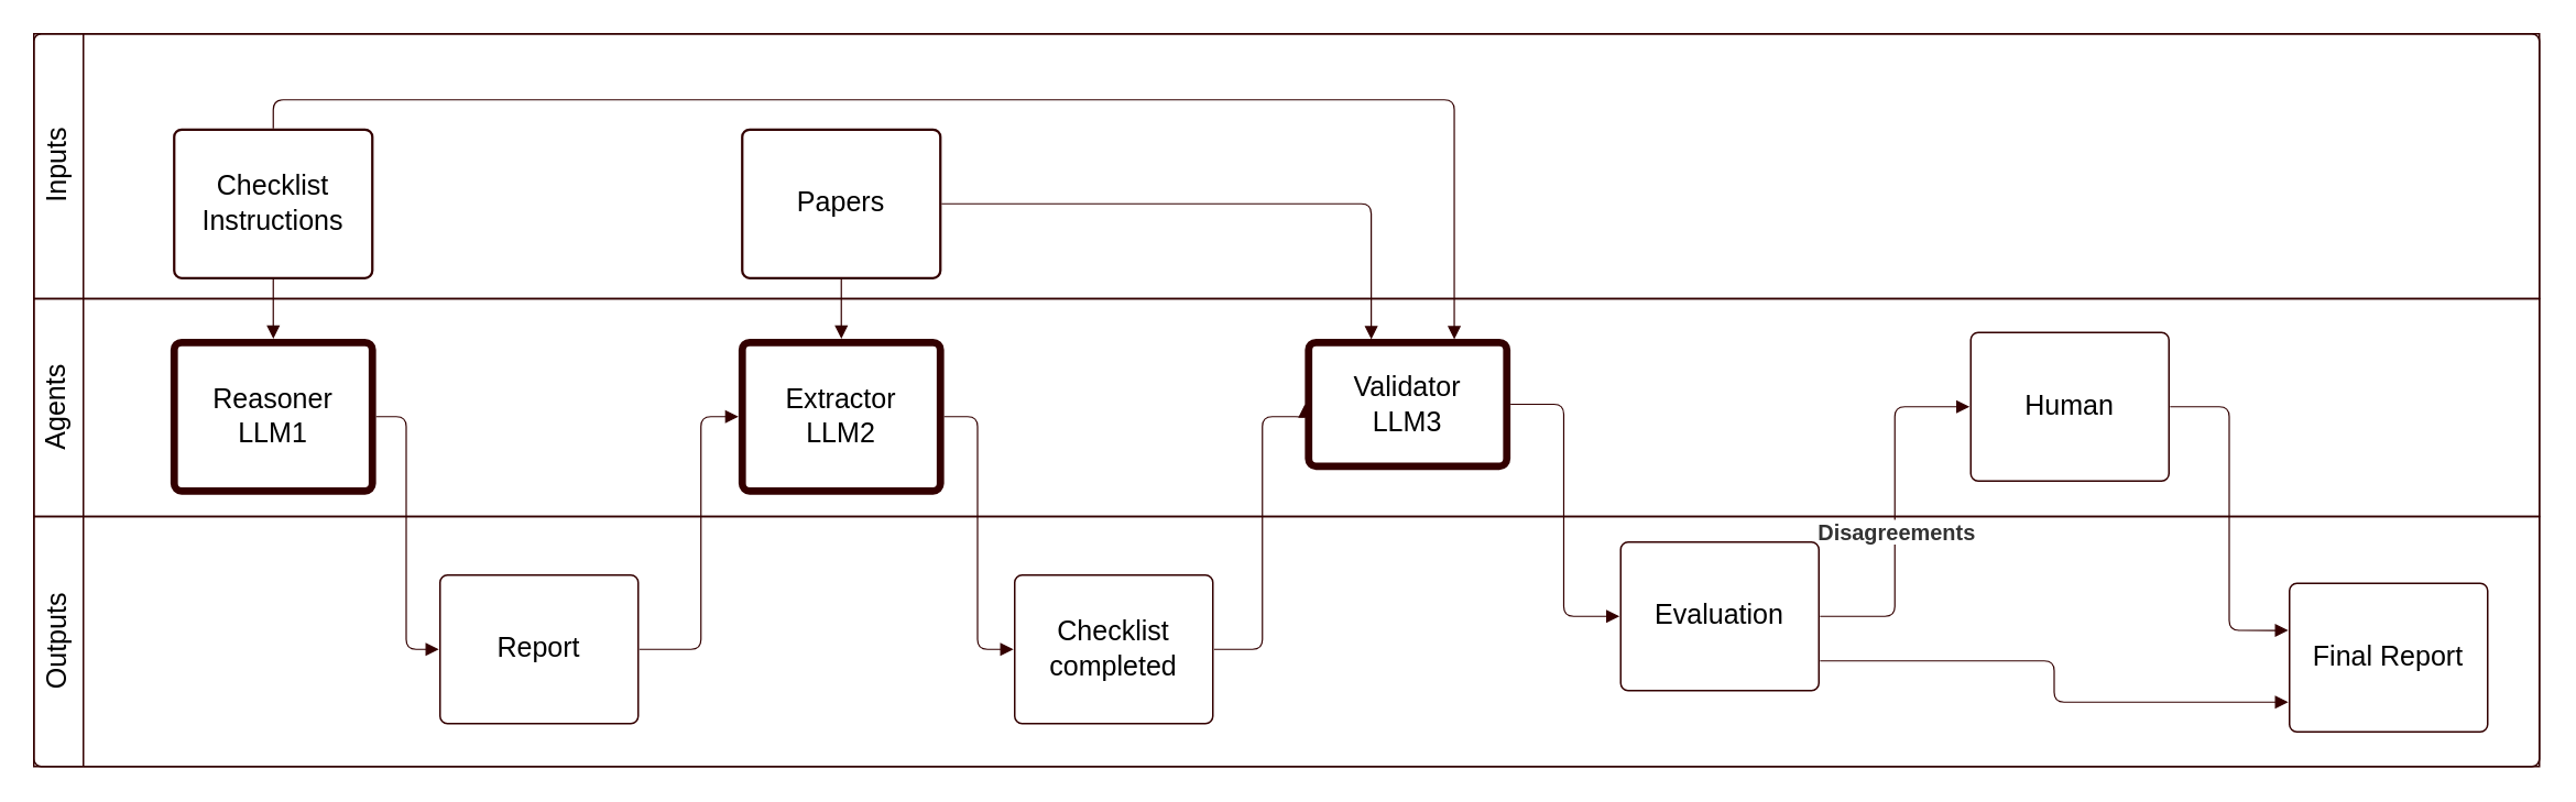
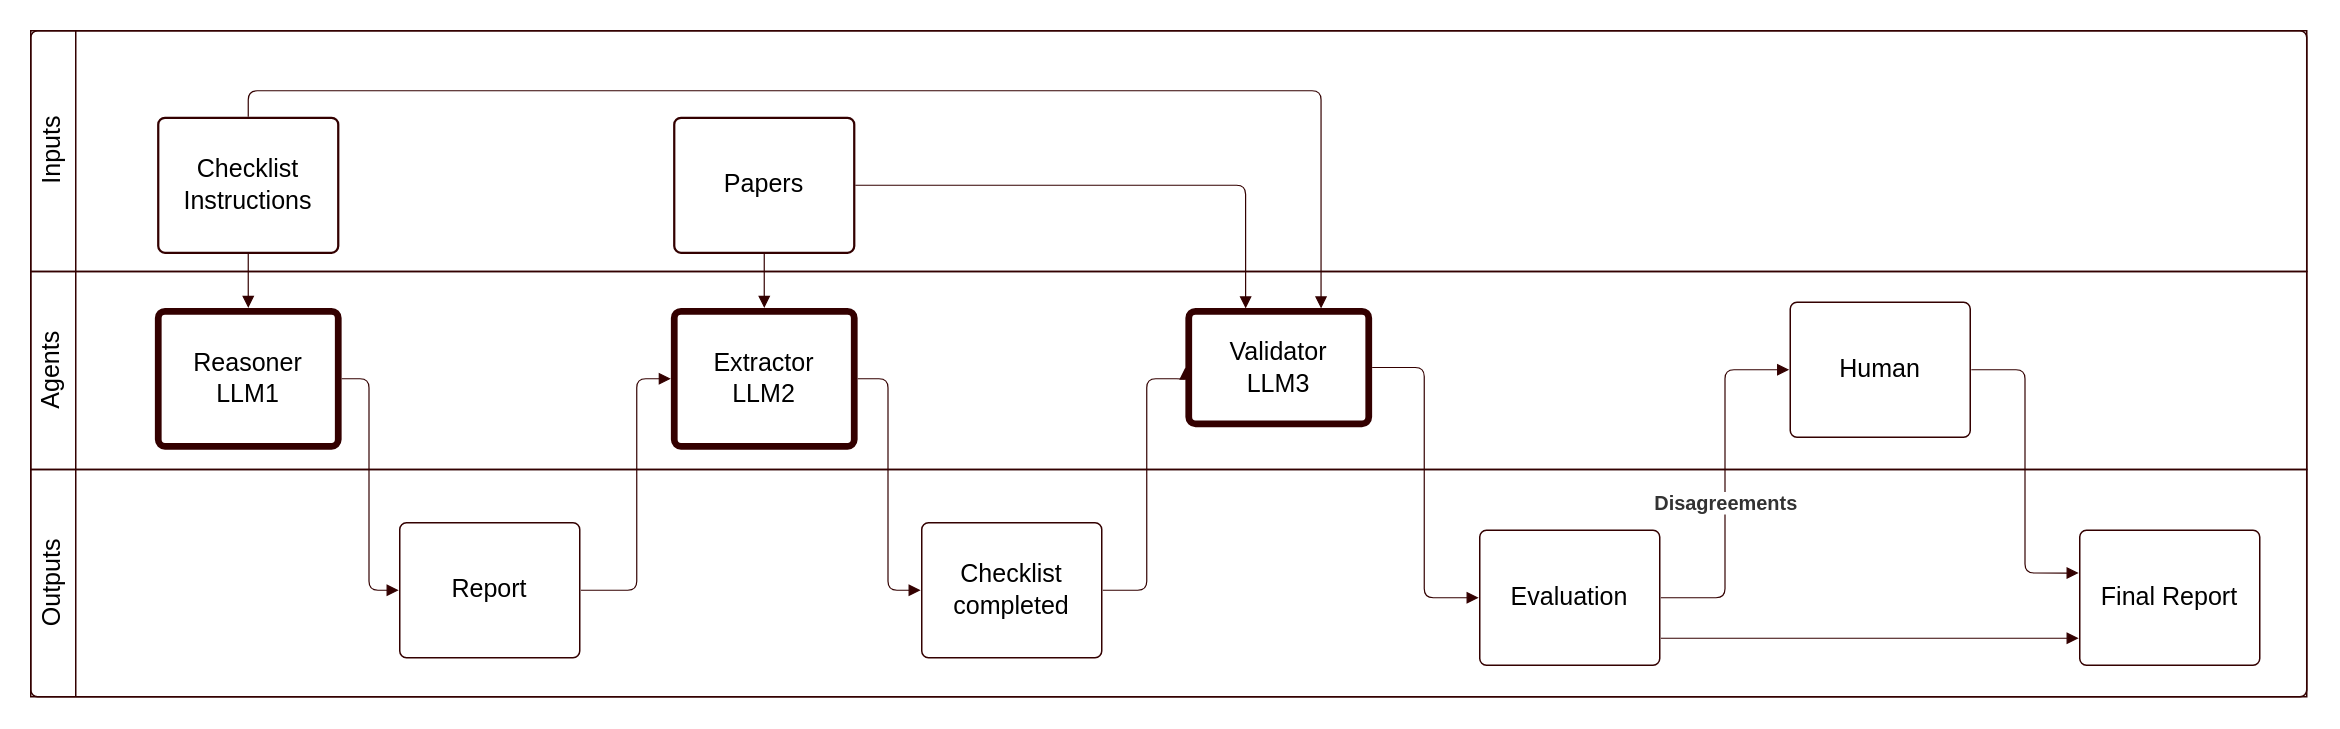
- <mxCell id="19" value="Evaluation" style="html=1;overflow=block;blockSpacing=1;whiteSpace=wrap;fontSize=16.7;spacing=9;strokeColor=#330000;rounded=1;absoluteArcSize=1;arcSize=9;fillColor=none;strokeWidth=NaN;lucidId=jQES~DEDrfyK;" parent="1" vertex="1"><mxGeometry x="981" y="328" width="120" height="90" as="geometry" /></mxCell>
+ <mxCell id="19" value="Evaluation" style="html=1;overflow=block;blockSpacing=1;whiteSpace=wrap;fontSize=16.7;spacing=9;strokeColor=#330000;rounded=1;absoluteArcSize=1;arcSize=9;fillColor=none;strokeWidth=NaN;lucidId=jQES~DEDrfyK;" parent="1" vertex="1"><mxGeometry x="986" y="353" width="120" height="90" as="geometry" /></mxCell>
